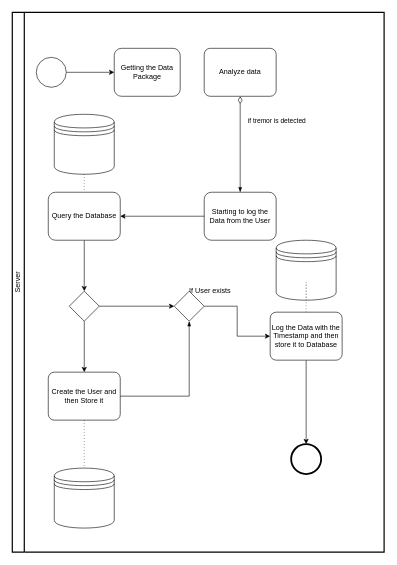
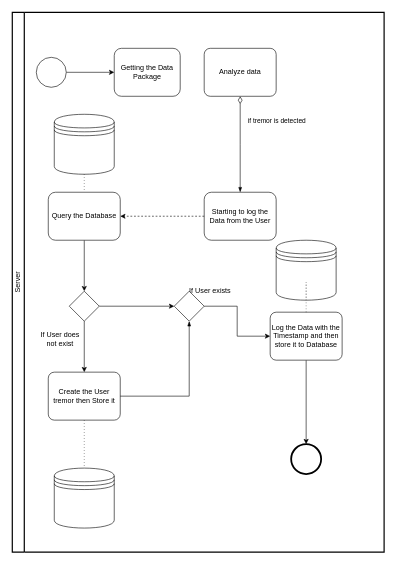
- <mxCell id="12" value="" style="edgeStyle=orthogonalEdgeStyle;rounded=0;orthogonalLoop=1;jettySize=auto;html=1;" edge="1" parent="2" source="7" target="11"><mxGeometry relative="1" as="geometry" /></mxCell>
+ <mxCell id="12" value="" style="edgeStyle=orthogonalEdgeStyle;rounded=0;orthogonalLoop=1;jettySize=auto;html=1;dashed=1;" edge="1" parent="2" source="7" target="11"><mxGeometry relative="1" as="geometry" /></mxCell>
+ <mxCell id="21" value="If User does not exist" style="text;html=1;strokeColor=none;fillColor=none;align=center;verticalAlign=middle;whiteSpace=wrap;rounded=0;" vertex="1" parent="2"><mxGeometry x="40" y="530" width="80" height="30" as="geometry" /></mxCell>
- <mxCell id="20" value="Create the User and then Store it" style="points=[[0.25,0,0],[0.5,0,0],[0.75,0,0],[1,0.25,0],[1,0.5,0],[1,0.75,0],[0.75,1,0],[0.5,1,0],[0.25,1,0],[0,0.75,0],[0,0.5,0],[0,0.25,0]];shape=mxgraph.bpmn.task;whiteSpace=wrap;rectStyle=rounded;size=10;html=1;container=1;expand=0;collapsible=0;taskMarker=abstract;" vertex="1" parent="2"><mxGeometry x="60" y="600" width="120" height="80" as="geometry" /></mxCell>
+ <mxCell id="20" value="Create the User tremor then Store it" style="points=[[0.25,0,0],[0.5,0,0],[0.75,0,0],[1,0.25,0],[1,0.5,0],[1,0.75,0],[0.75,1,0],[0.5,1,0],[0.25,1,0],[0,0.75,0],[0,0.5,0],[0,0.25,0]];shape=mxgraph.bpmn.task;whiteSpace=wrap;rectStyle=rounded;size=10;html=1;container=1;expand=0;collapsible=0;taskMarker=abstract;" vertex="1" parent="2"><mxGeometry x="60" y="600" width="120" height="80" as="geometry" /></mxCell>
